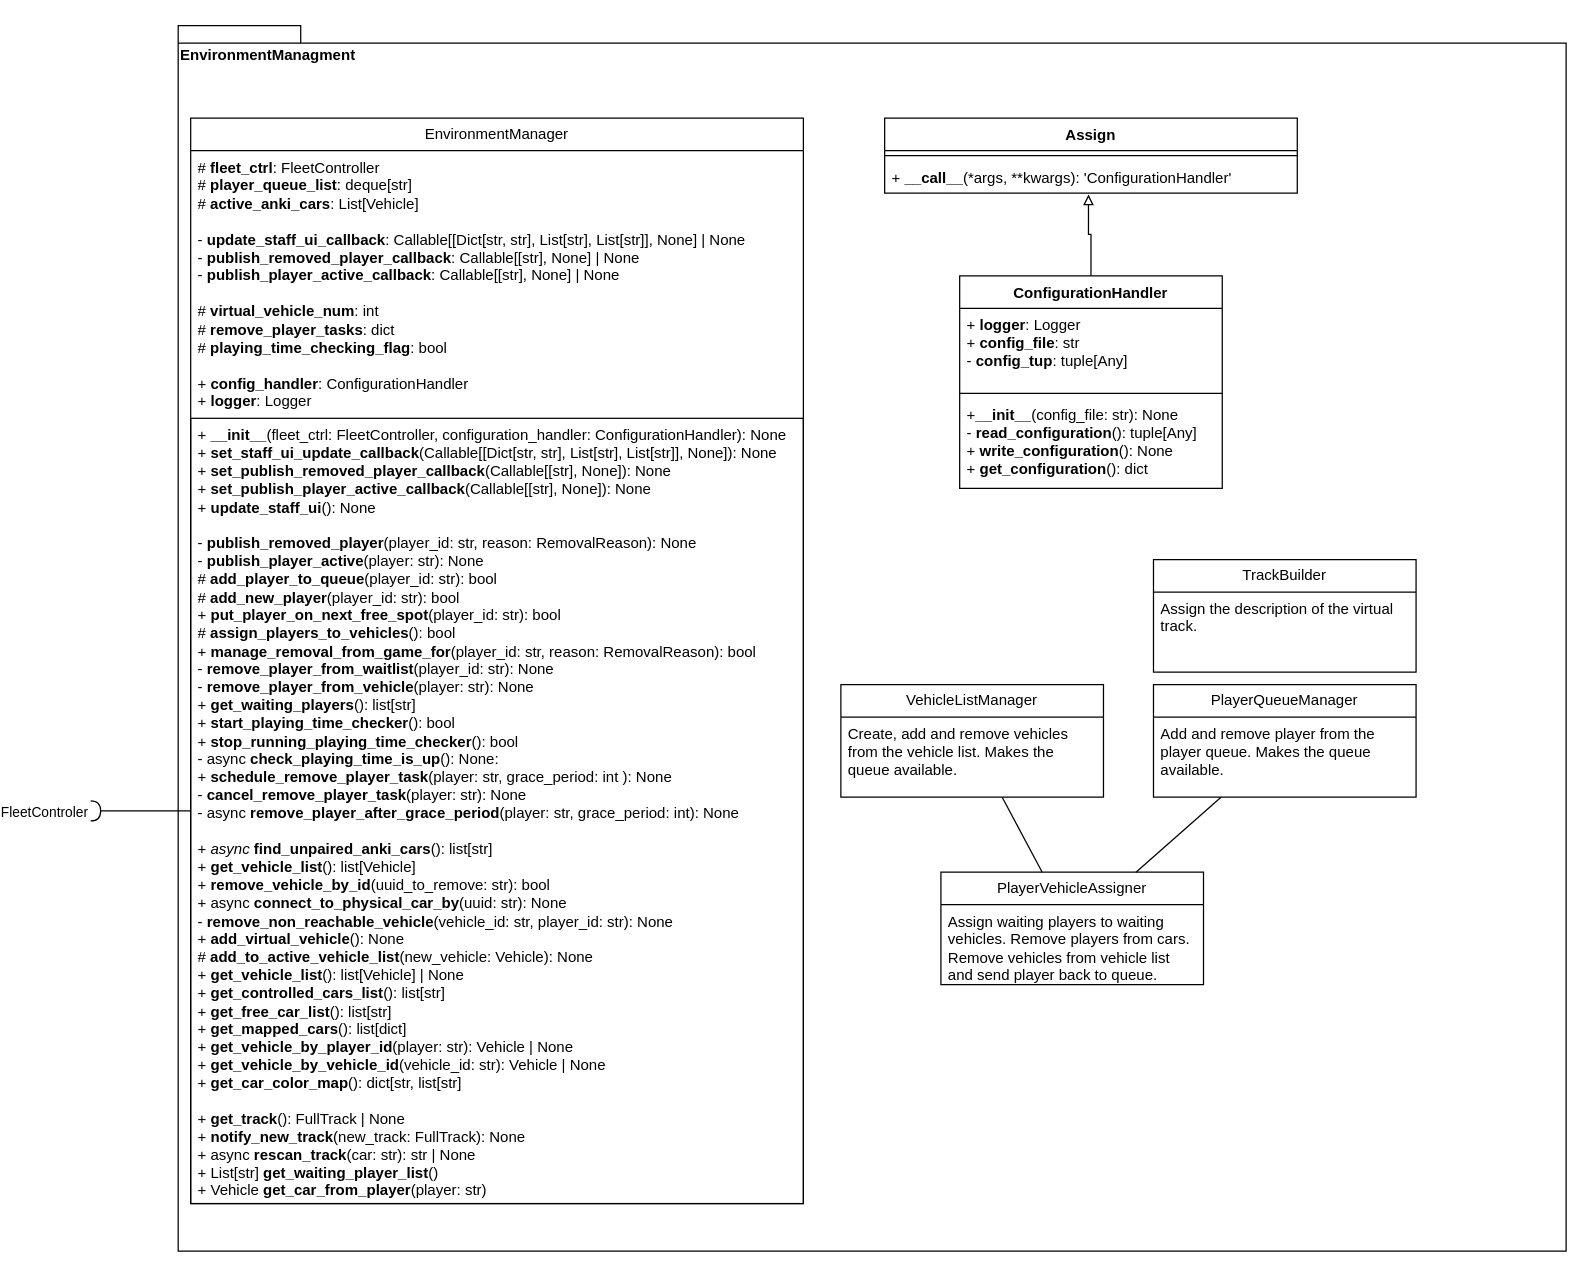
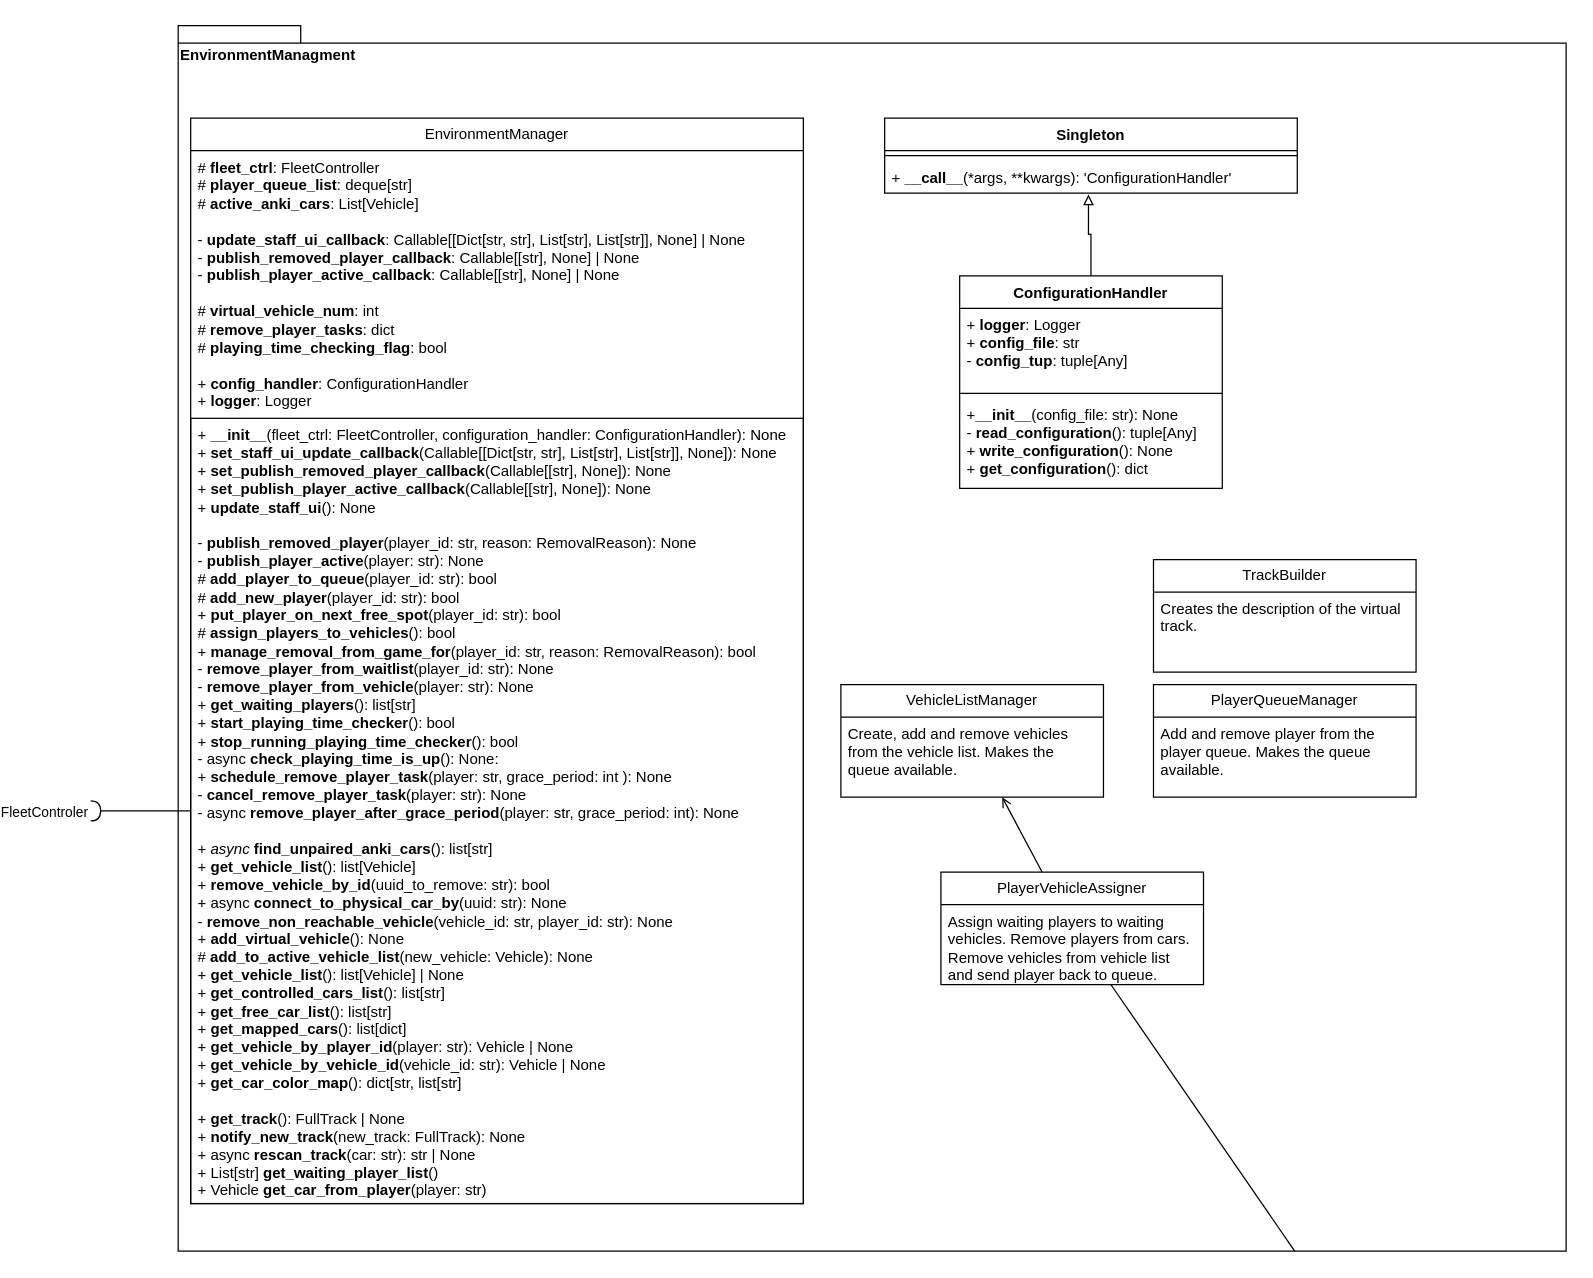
- <mxCell id="23" value="Assign" style="swimlane;fontStyle=1;align=center;verticalAlign=top;childLayout=stackLayout;horizontal=1;startSize=26;horizontalStack=0;resizeParent=1;resizeParentMax=0;resizeLast=0;collapsible=1;marginBottom=0;whiteSpace=wrap;html=1;" vertex="1" parent="1"><mxGeometry x="655" y="94" width="330" height="60" as="geometry" /></mxCell>
+ <mxCell id="23" value="Singleton" style="swimlane;fontStyle=1;align=center;verticalAlign=top;childLayout=stackLayout;horizontal=1;startSize=26;horizontalStack=0;resizeParent=1;resizeParentMax=0;resizeLast=0;collapsible=1;marginBottom=0;whiteSpace=wrap;html=1;" vertex="1" parent="1"><mxGeometry x="655" y="94" width="330" height="60" as="geometry" /></mxCell>
- <mxCell id="10" value="Assign the description of the virtual track." style="text;strokeColor=none;fillColor=none;align=left;verticalAlign=top;spacingLeft=4;spacingRight=4;overflow=hidden;rotatable=0;points=[[0,0.5],[1,0.5]];portConstraint=eastwest;whiteSpace=wrap;html=1;" parent="9" vertex="1"><mxGeometry y="26" width="210" height="64" as="geometry" /></mxCell>
+ <mxCell id="10" value="Creates the description of the virtual track." style="text;strokeColor=none;fillColor=none;align=left;verticalAlign=top;spacingLeft=4;spacingRight=4;overflow=hidden;rotatable=0;points=[[0,0.5],[1,0.5]];portConstraint=eastwest;whiteSpace=wrap;html=1;" parent="9" vertex="1"><mxGeometry y="26" width="210" height="64" as="geometry" /></mxCell>
- <mxCell id="17" value="" style="endArrow=none;html=1;rounded=0;" parent="1" source="15" target="11" edge="1"><mxGeometry width="50" height="50" relative="1" as="geometry"><mxPoint x="450" y="627" as="sourcePoint" /><mxPoint x="500" y="577" as="targetPoint" /></mxGeometry></mxCell>
+ <mxCell id="17" value="" style="endArrow=open;html=1;rounded=0;" parent="1" source="15" target="11" edge="1"><mxGeometry width="50" height="50" relative="1" as="geometry"><mxPoint x="450" y="627" as="sourcePoint" /><mxPoint x="500" y="577" as="targetPoint" /></mxGeometry></mxCell>
- <mxCell id="18" value="" style="endArrow=none;html=1;rounded=0;" parent="1" source="15" target="13" edge="1"><mxGeometry width="50" height="50" relative="1" as="geometry"><mxPoint x="450" y="627" as="sourcePoint" /><mxPoint x="500" y="577" as="targetPoint" /></mxGeometry></mxCell>
+ <mxCell id="18" value="" style="endArrow=none;html=1;rounded=0;" parent="1" source="15" target="2" edge="1"><mxGeometry width="50" height="50" relative="1" as="geometry"><mxPoint x="450" y="627" as="sourcePoint" /><mxPoint x="500" y="577" as="targetPoint" /></mxGeometry></mxCell>
